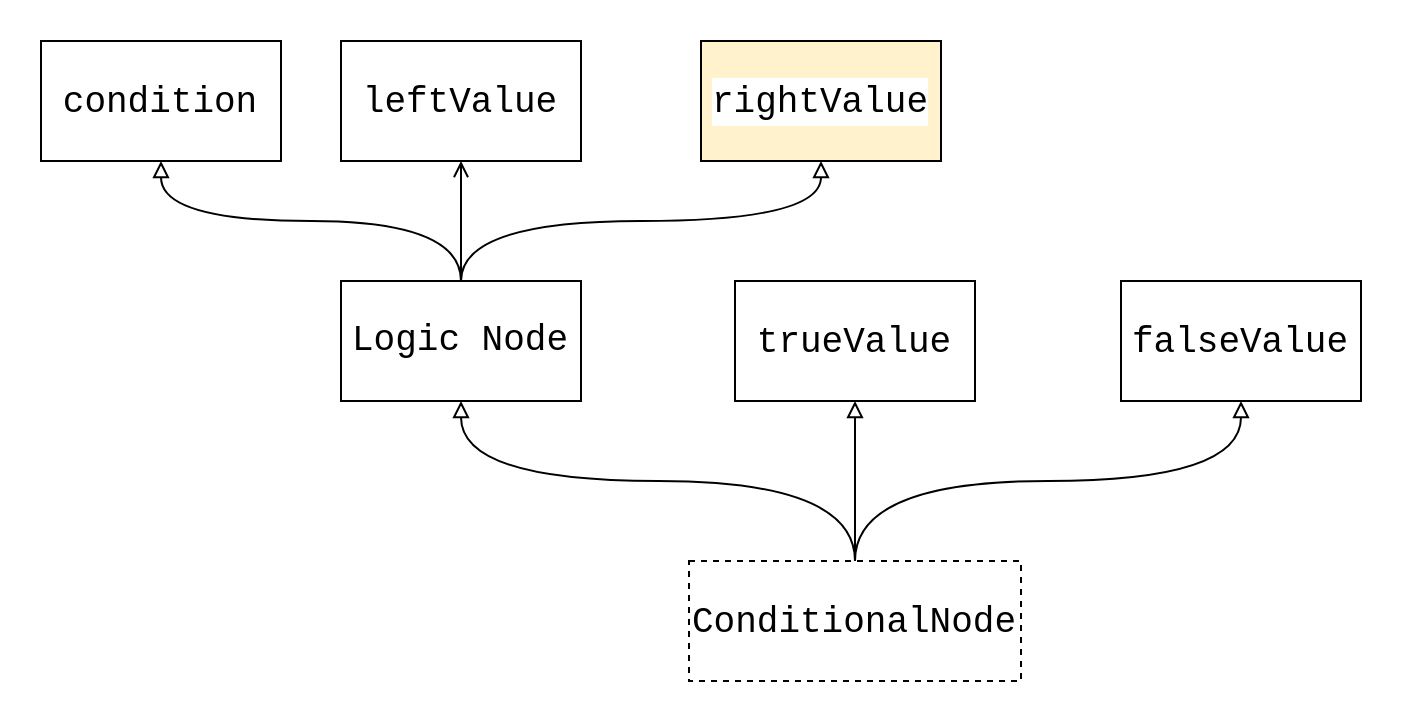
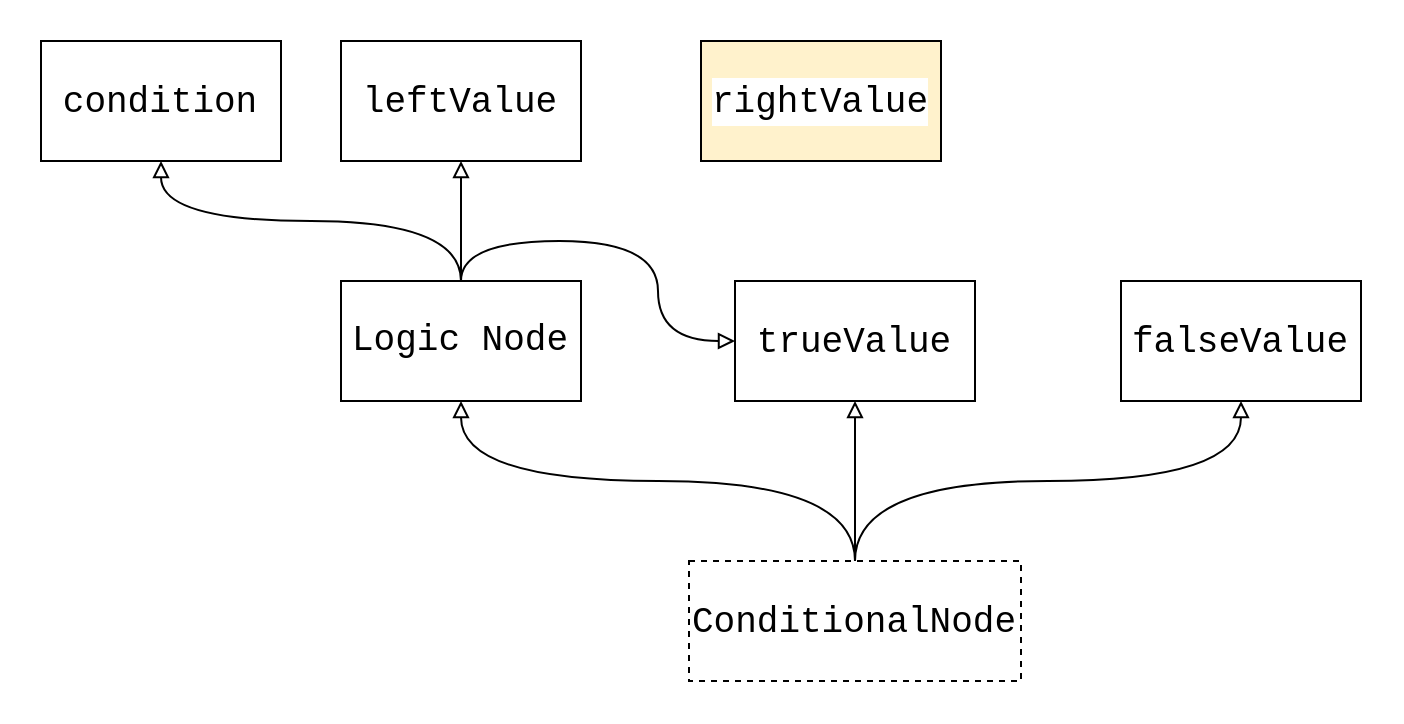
- <mxCell id="6" style="edgeStyle=orthogonalEdgeStyle;rounded=0;orthogonalLoop=1;jettySize=auto;html=1;entryX=0.5;entryY=1;entryDx=0;entryDy=0;curved=1;endArrow=open;endFill=0;" parent="1" source="9" target="12" edge="1"><mxGeometry relative="1" as="geometry" /></mxCell>
+ <mxCell id="6" style="edgeStyle=orthogonalEdgeStyle;rounded=0;orthogonalLoop=1;jettySize=auto;html=1;entryX=0.5;entryY=1;entryDx=0;entryDy=0;curved=1;endArrow=block;endFill=0;" parent="1" source="9" target="12" edge="1"><mxGeometry relative="1" as="geometry" /></mxCell>
- <mxCell id="7" style="edgeStyle=orthogonalEdgeStyle;rounded=0;orthogonalLoop=1;jettySize=auto;html=1;entryX=0.5;entryY=1;entryDx=0;entryDy=0;curved=1;endArrow=block;endFill=0;exitX=0.5;exitY=0;exitDx=0;exitDy=0;" parent="1" source="9" target="13" edge="1"><mxGeometry relative="1" as="geometry" /></mxCell>
+ <mxCell id="7" style="edgeStyle=orthogonalEdgeStyle;rounded=0;orthogonalLoop=1;jettySize=auto;html=1;curved=1;endArrow=block;endFill=0;exitX=0.5;exitY=0;exitDx=0;exitDy=0;" parent="1" source="9" target="10" edge="1"><mxGeometry relative="1" as="geometry" /></mxCell>
